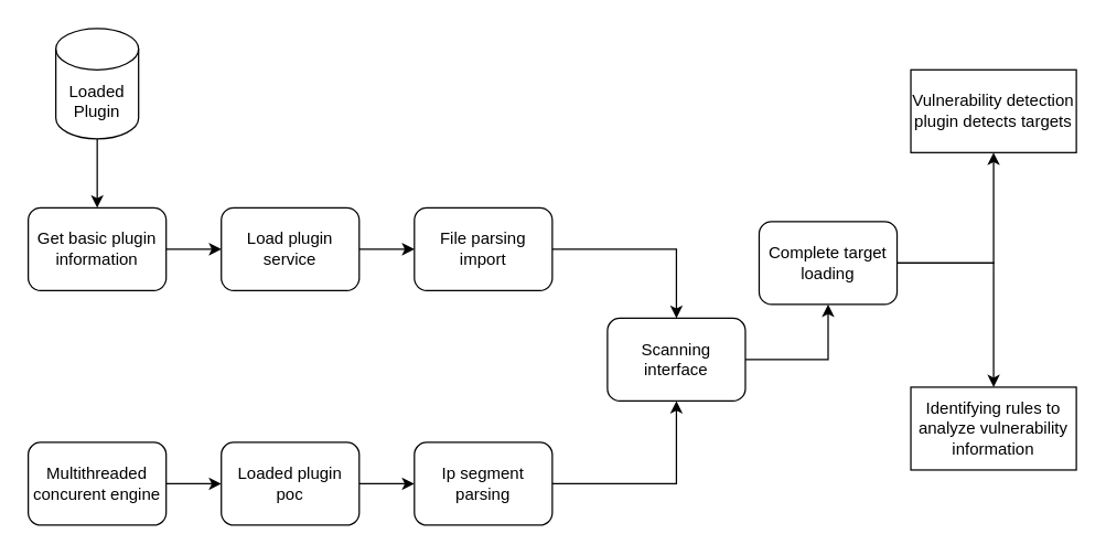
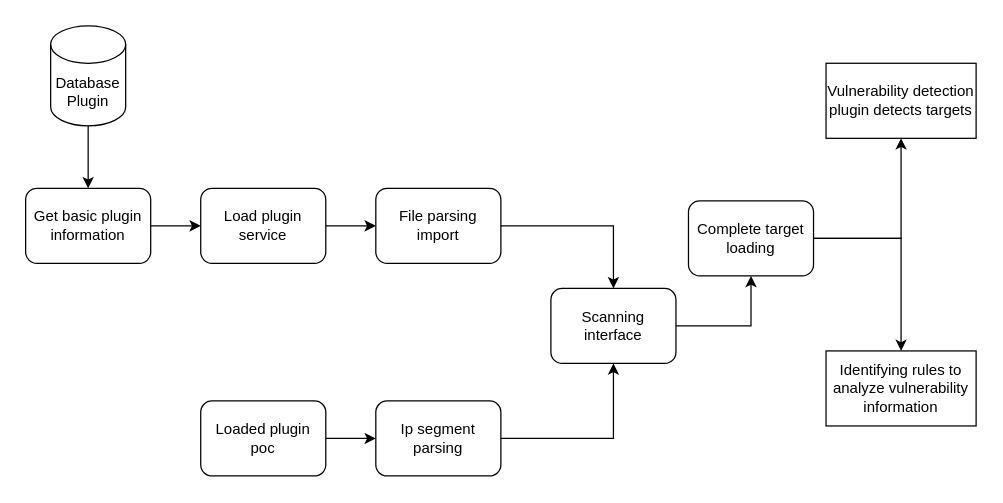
- <mxCell id="3" value="Loaded Plugin" style="shape=cylinder3;whiteSpace=wrap;html=1;boundedLbl=1;backgroundOutline=1;size=15;" vertex="1" parent="1"><mxGeometry x="40" y="20" width="60" height="80" as="geometry" /></mxCell>
+ <mxCell id="3" value="Database Plugin" style="shape=cylinder3;whiteSpace=wrap;html=1;boundedLbl=1;backgroundOutline=1;size=15;" vertex="1" parent="1"><mxGeometry x="40" y="20" width="60" height="80" as="geometry" /></mxCell>
- <mxCell id="5" value="Multithreaded concurent engine" style="rounded=1;whiteSpace=wrap;html=1;" vertex="1" parent="1"><mxGeometry x="20" y="320" width="100" height="60" as="geometry" /></mxCell>
- <mxCell id="4" value="" style="edgeStyle=orthogonalEdgeStyle;rounded=0;orthogonalLoop=1;jettySize=auto;html=1;" edge="1" parent="1" source="5" target="11"><mxGeometry relative="1" as="geometry" /></mxCell>
